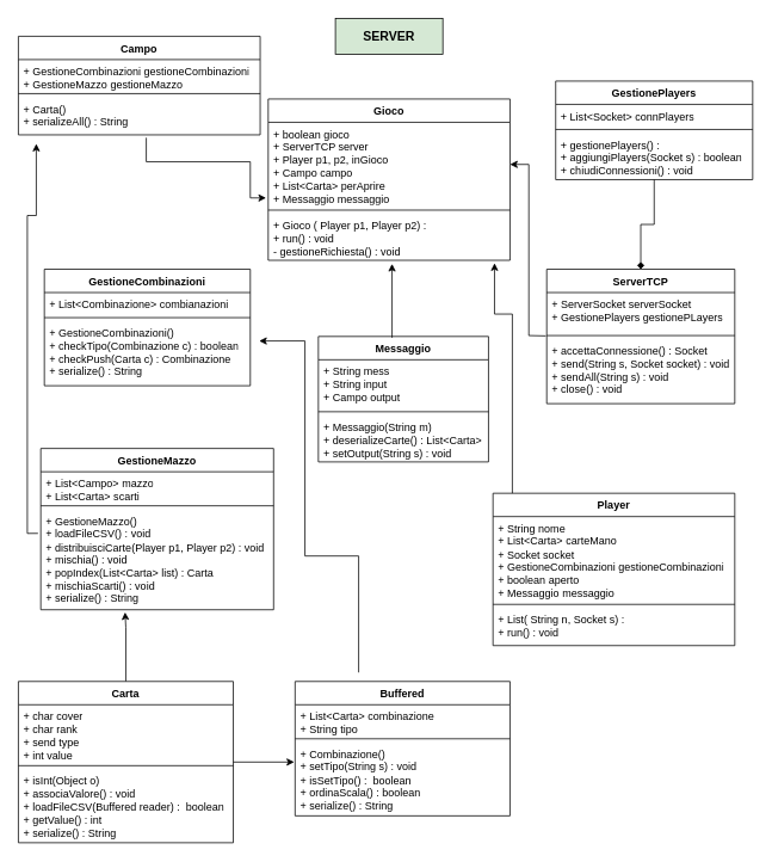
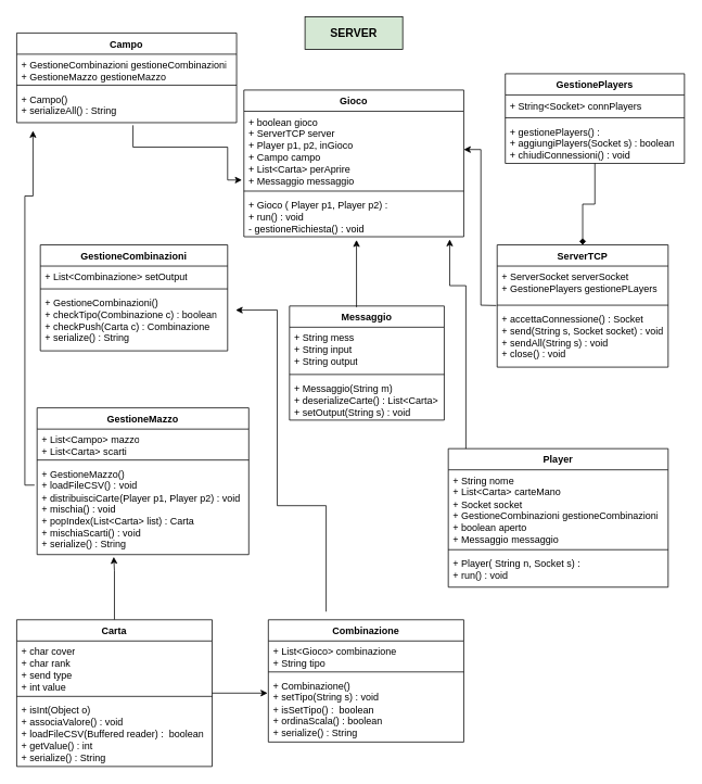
- <mxCell id="24" value="+ Carta()&lt;br&gt;+ serializeAll() : String" style="text;strokeColor=none;fillColor=none;align=left;verticalAlign=top;spacingLeft=4;spacingRight=4;overflow=hidden;rotatable=0;points=[[0,0.5],[1,0.5]];portConstraint=eastwest;whiteSpace=wrap;html=1;" vertex="1" parent="21"><mxGeometry y="68" width="270" height="42" as="geometry" /></mxCell>
+ <mxCell id="24" value="+ Campo()&lt;br&gt;+ serializeAll() : String" style="text;strokeColor=none;fillColor=none;align=left;verticalAlign=top;spacingLeft=4;spacingRight=4;overflow=hidden;rotatable=0;points=[[0,0.5],[1,0.5]];portConstraint=eastwest;whiteSpace=wrap;html=1;" vertex="1" parent="21"><mxGeometry y="68" width="270" height="42" as="geometry" /></mxCell>
- <mxCell id="4" value="+ List&amp;lt;Socket&amp;gt; connPlayers" style="text;strokeColor=none;fillColor=none;align=left;verticalAlign=top;spacingLeft=4;spacingRight=4;overflow=hidden;rotatable=0;points=[[0,0.5],[1,0.5]];portConstraint=eastwest;whiteSpace=wrap;html=1;" vertex="1" parent="3"><mxGeometry y="26" width="220" height="24" as="geometry" /></mxCell>
+ <mxCell id="4" value="+ String&amp;lt;Socket&amp;gt; connPlayers" style="text;strokeColor=none;fillColor=none;align=left;verticalAlign=top;spacingLeft=4;spacingRight=4;overflow=hidden;rotatable=0;points=[[0,0.5],[1,0.5]];portConstraint=eastwest;whiteSpace=wrap;html=1;" vertex="1" parent="3"><mxGeometry y="26" width="220" height="24" as="geometry" /></mxCell>
- <mxCell id="32" value="+ List&amp;lt;Combinazione&amp;gt; combianazioni" style="text;strokeColor=none;fillColor=none;align=left;verticalAlign=top;spacingLeft=4;spacingRight=4;overflow=hidden;rotatable=0;points=[[0,0.5],[1,0.5]];portConstraint=eastwest;whiteSpace=wrap;html=1;" vertex="1" parent="31"><mxGeometry y="26" width="230" height="24" as="geometry" /></mxCell>
+ <mxCell id="32" value="+ List&amp;lt;Combinazione&amp;gt; setOutput" style="text;strokeColor=none;fillColor=none;align=left;verticalAlign=top;spacingLeft=4;spacingRight=4;overflow=hidden;rotatable=0;points=[[0,0.5],[1,0.5]];portConstraint=eastwest;whiteSpace=wrap;html=1;" vertex="1" parent="31"><mxGeometry y="26" width="230" height="24" as="geometry" /></mxCell>
- <mxCell id="13" value="+ String mess&lt;br&gt;+ String input&lt;br&gt;+ Campo output" style="text;strokeColor=none;fillColor=none;align=left;verticalAlign=top;spacingLeft=4;spacingRight=4;overflow=hidden;rotatable=0;points=[[0,0.5],[1,0.5]];portConstraint=eastwest;whiteSpace=wrap;html=1;" vertex="1" parent="12"><mxGeometry y="26" width="190" height="54" as="geometry" /></mxCell>
+ <mxCell id="13" value="+ String mess&lt;br&gt;+ String input&lt;br&gt;+ String output" style="text;strokeColor=none;fillColor=none;align=left;verticalAlign=top;spacingLeft=4;spacingRight=4;overflow=hidden;rotatable=0;points=[[0,0.5],[1,0.5]];portConstraint=eastwest;whiteSpace=wrap;html=1;" vertex="1" parent="12"><mxGeometry y="26" width="190" height="54" as="geometry" /></mxCell>
- <mxCell id="11" value="+ List( String n, Socket s) :&amp;nbsp;&lt;br&gt;+ run() : void" style="text;strokeColor=none;fillColor=none;align=left;verticalAlign=top;spacingLeft=4;spacingRight=4;overflow=hidden;rotatable=0;points=[[0,0.5],[1,0.5]];portConstraint=eastwest;whiteSpace=wrap;html=1;" vertex="1" parent="8"><mxGeometry y="128" width="270" height="42" as="geometry" /></mxCell>
+ <mxCell id="11" value="+ Player( String n, Socket s) :&amp;nbsp;&lt;br&gt;+ run() : void" style="text;strokeColor=none;fillColor=none;align=left;verticalAlign=top;spacingLeft=4;spacingRight=4;overflow=hidden;rotatable=0;points=[[0,0.5],[1,0.5]];portConstraint=eastwest;whiteSpace=wrap;html=1;" vertex="1" parent="8"><mxGeometry y="128" width="270" height="42" as="geometry" /></mxCell>
- <mxCell id="46" value="Buffered" style="swimlane;fontStyle=1;align=center;verticalAlign=top;childLayout=stackLayout;horizontal=1;startSize=26;horizontalStack=0;resizeParent=1;resizeParentMax=0;resizeLast=0;collapsible=1;marginBottom=0;whiteSpace=wrap;html=1;" vertex="1" parent="1"><mxGeometry x="329" y="760" width="240" height="150" as="geometry" /></mxCell>
+ <mxCell id="46" value="Combinazione" style="swimlane;fontStyle=1;align=center;verticalAlign=top;childLayout=stackLayout;horizontal=1;startSize=26;horizontalStack=0;resizeParent=1;resizeParentMax=0;resizeLast=0;collapsible=1;marginBottom=0;whiteSpace=wrap;html=1;" vertex="1" parent="1"><mxGeometry x="329" y="760" width="240" height="150" as="geometry" /></mxCell>
- <mxCell id="47" value="+ List&amp;lt;Carta&amp;gt; combinazione&lt;br&gt;+ String tipo" style="text;strokeColor=none;fillColor=none;align=left;verticalAlign=top;spacingLeft=4;spacingRight=4;overflow=hidden;rotatable=0;points=[[0,0.5],[1,0.5]];portConstraint=eastwest;whiteSpace=wrap;html=1;" vertex="1" parent="46"><mxGeometry y="26" width="240" height="34" as="geometry" /></mxCell>
+ <mxCell id="47" value="+ List&amp;lt;Gioco&amp;gt; combinazione&lt;br&gt;+ String tipo" style="text;strokeColor=none;fillColor=none;align=left;verticalAlign=top;spacingLeft=4;spacingRight=4;overflow=hidden;rotatable=0;points=[[0,0.5],[1,0.5]];portConstraint=eastwest;whiteSpace=wrap;html=1;" vertex="1" parent="46"><mxGeometry y="26" width="240" height="34" as="geometry" /></mxCell>
